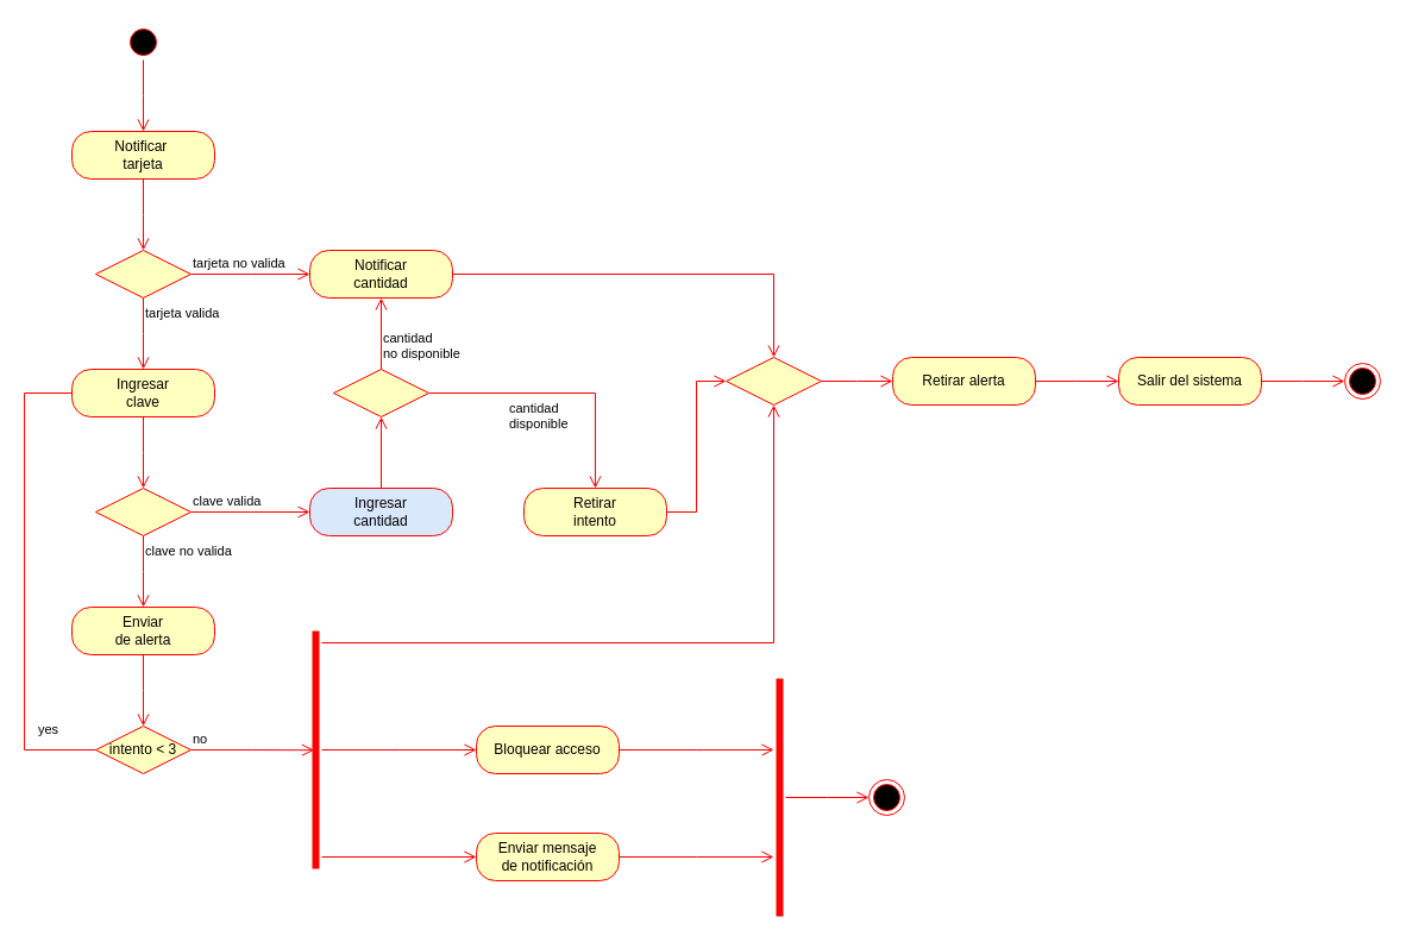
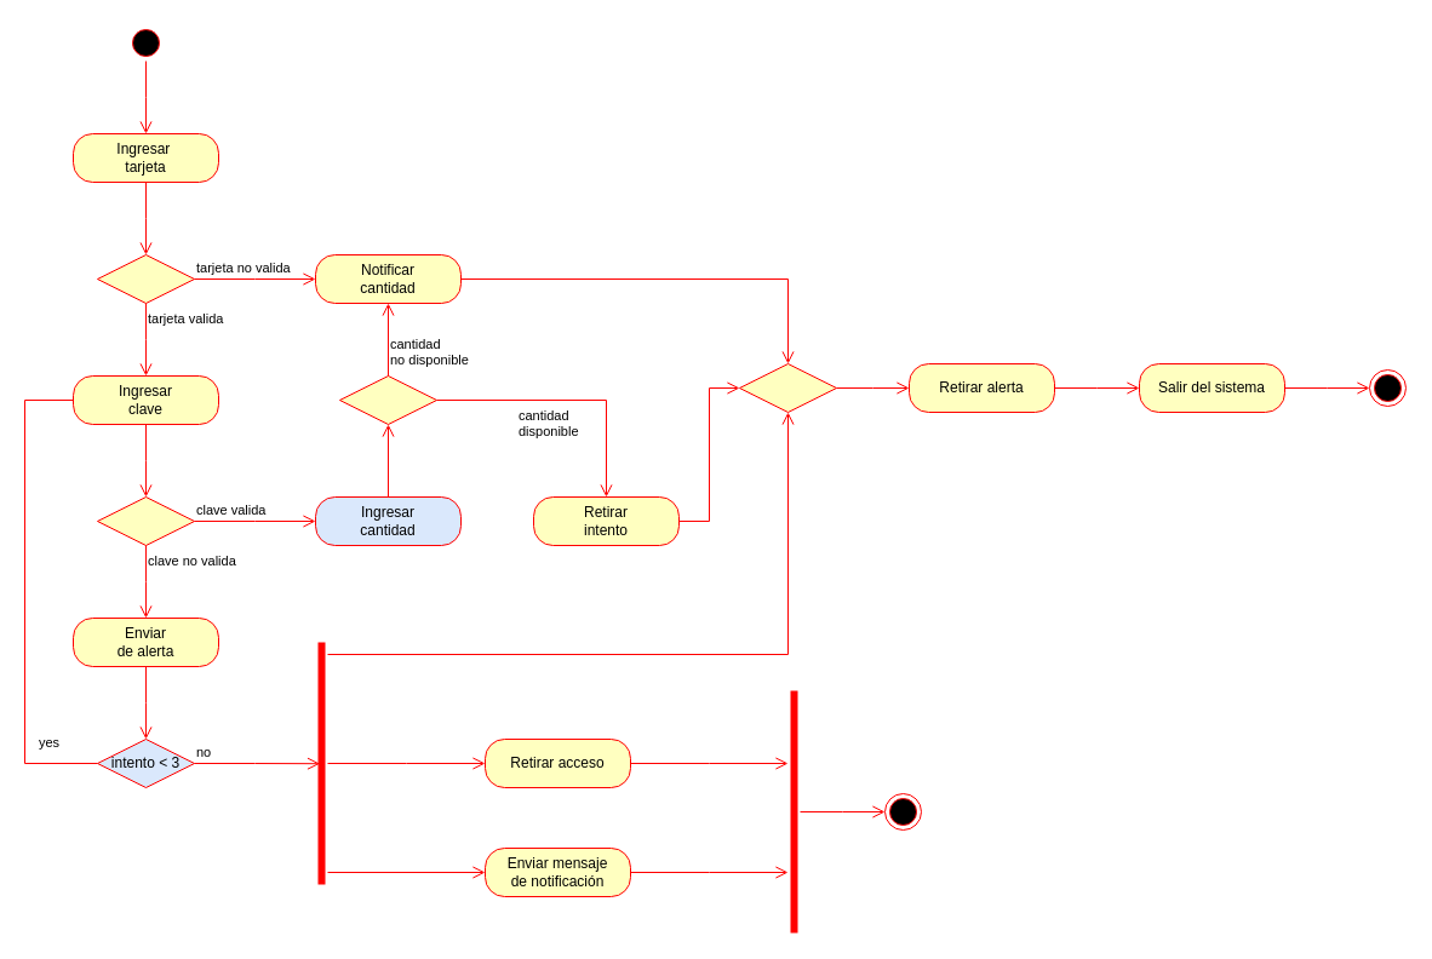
- <mxCell id="4" value="Notificar&amp;nbsp;&lt;br&gt;tarjeta" style="rounded=1;whiteSpace=wrap;html=1;arcSize=40;fontColor=#000000;fillColor=#ffffc0;strokeColor=#ff0000;" vertex="1" parent="1"><mxGeometry x="60" y="110" width="120" height="40" as="geometry" /></mxCell>
+ <mxCell id="4" value="Ingresar&amp;nbsp;&lt;br&gt;tarjeta" style="rounded=1;whiteSpace=wrap;html=1;arcSize=40;fontColor=#000000;fillColor=#ffffc0;strokeColor=#ff0000;" vertex="1" parent="1"><mxGeometry x="60" y="110" width="120" height="40" as="geometry" /></mxCell>
- <mxCell id="16" value="intento &amp;lt; 3" style="rhombus;whiteSpace=wrap;html=1;fillColor=#ffffc0;strokeColor=#ff0000;" vertex="1" parent="1"><mxGeometry x="80" y="610" width="80" height="40" as="geometry" /></mxCell>
+ <mxCell id="16" value="intento &amp;lt; 3" style="rhombus;whiteSpace=wrap;html=1;fillColor=#dae8fc;strokeColor=#ff0000;" vertex="1" parent="1"><mxGeometry x="80" y="610" width="80" height="40" as="geometry" /></mxCell>
- <mxCell id="24" value="Bloquear acceso" style="rounded=1;whiteSpace=wrap;html=1;arcSize=40;fontColor=#000000;fillColor=#ffffc0;strokeColor=#ff0000;" vertex="1" parent="1"><mxGeometry x="400" y="610" width="120" height="40" as="geometry" /></mxCell>
+ <mxCell id="24" value="Retirar acceso" style="rounded=1;whiteSpace=wrap;html=1;arcSize=40;fontColor=#000000;fillColor=#ffffc0;strokeColor=#ff0000;" vertex="1" parent="1"><mxGeometry x="400" y="610" width="120" height="40" as="geometry" /></mxCell>
